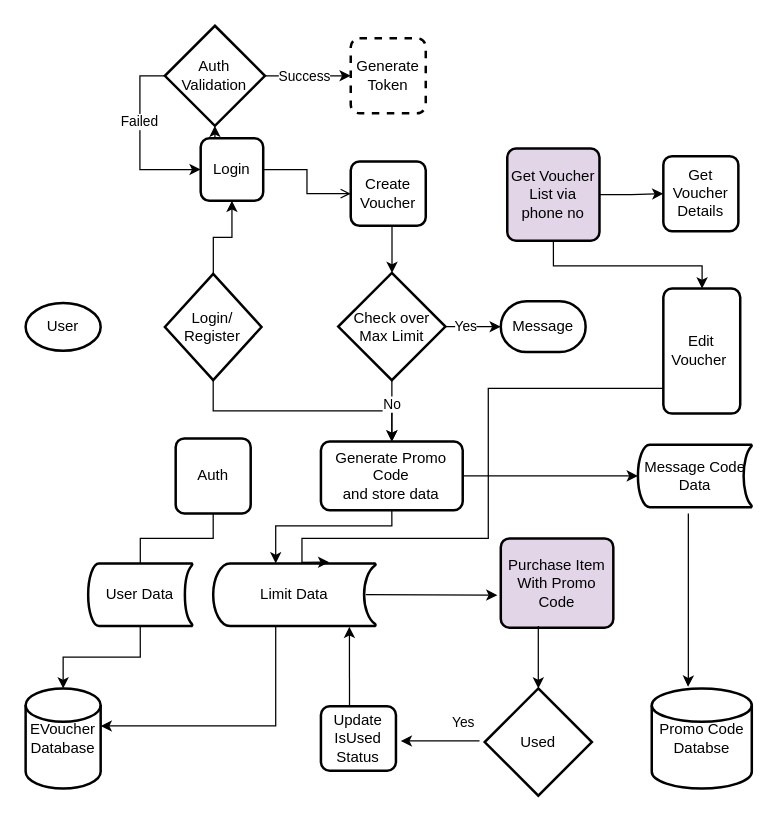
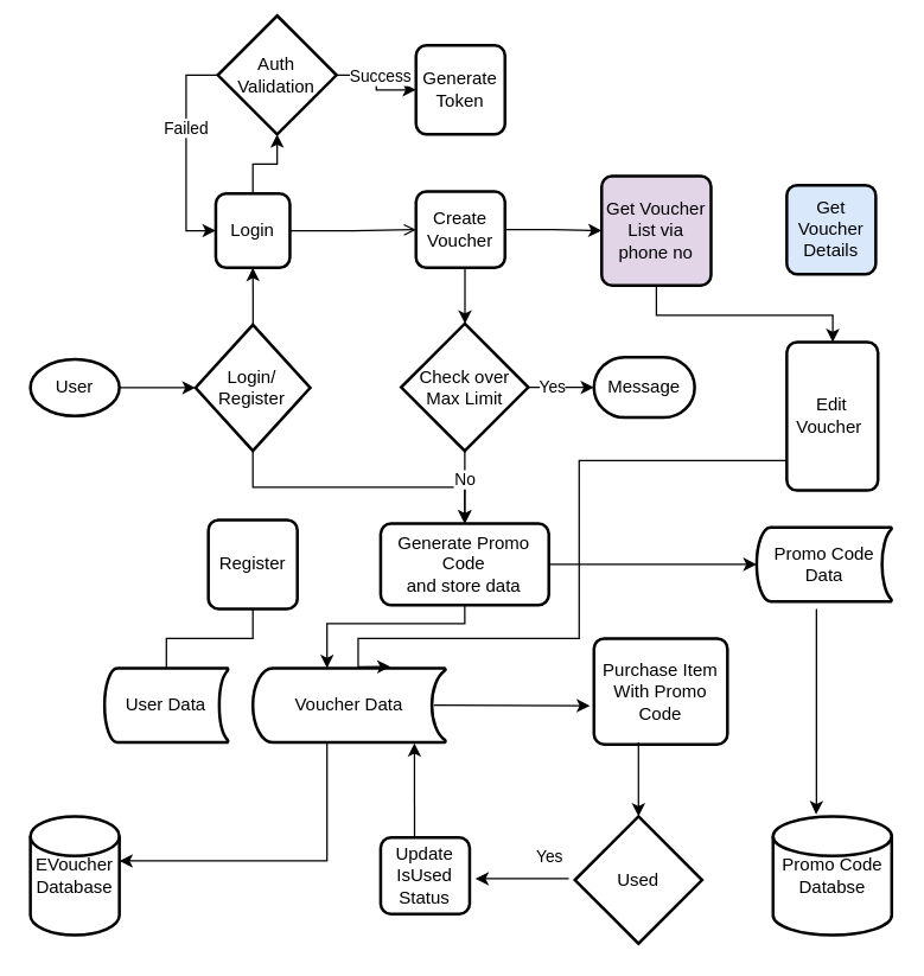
- <mxCell id="17" value="Auth&lt;br&gt;Validation" style="strokeWidth=2;html=1;shape=mxgraph.flowchart.decision;whiteSpace=wrap;" vertex="1" parent="1"><mxGeometry x="131.37" y="20" width="80" height="80" as="geometry" /></mxCell>
+ <mxCell id="17" value="Auth&lt;br&gt;Validation" style="strokeWidth=2;html=1;shape=mxgraph.flowchart.decision;whiteSpace=wrap;" vertex="1" parent="1"><mxGeometry x="146.37" y="10" width="80" height="80" as="geometry" /></mxCell>
- <mxCell id="18" value="Generate&lt;br&gt;Token" style="rounded=1;whiteSpace=wrap;html=1;absoluteArcSize=1;arcSize=14;strokeWidth=2;dashed=1;" vertex="1" parent="1"><mxGeometry x="280" y="30" width="60" height="60" as="geometry" /></mxCell>
+ <mxCell id="18" value="Generate&lt;br&gt;Token" style="rounded=1;whiteSpace=wrap;html=1;absoluteArcSize=1;arcSize=14;strokeWidth=2;" vertex="1" parent="1"><mxGeometry x="280" y="30" width="60" height="60" as="geometry" /></mxCell>
- <mxCell id="9" value="Login" style="rounded=1;whiteSpace=wrap;html=1;absoluteArcSize=1;arcSize=14;strokeWidth=2;" vertex="1" parent="1"><mxGeometry x="160" y="110" width="50" height="50" as="geometry" /></mxCell>
+ <mxCell id="9" value="Login" style="rounded=1;whiteSpace=wrap;html=1;absoluteArcSize=1;arcSize=14;strokeWidth=2;" vertex="1" parent="1"><mxGeometry x="145" y="130" width="50" height="50" as="geometry" /></mxCell>
+ <mxCell id="20" style="edgeStyle=orthogonalEdgeStyle;rounded=0;orthogonalLoop=1;jettySize=auto;html=1;exitX=1;exitY=0.5;exitDx=0;exitDy=0;entryX=0;entryY=0.5;entryDx=0;entryDy=0;" edge="1" parent="1" source="21" target="36"><mxGeometry relative="1" as="geometry" /></mxCell>
- <mxCell id="37" value="Get Voucher Details" style="rounded=1;whiteSpace=wrap;html=1;absoluteArcSize=1;arcSize=14;strokeWidth=2;" vertex="1" parent="1"><mxGeometry x="530" y="124.28" width="60" height="60" as="geometry" /></mxCell>
+ <mxCell id="37" value="Get Voucher Details" style="rounded=1;whiteSpace=wrap;html=1;absoluteArcSize=1;arcSize=14;strokeWidth=2;fillColor=#dae8fc;" vertex="1" parent="1"><mxGeometry x="530" y="124.28" width="60" height="60" as="geometry" /></mxCell>
- <mxCell id="34" style="edgeStyle=orthogonalEdgeStyle;rounded=0;orthogonalLoop=1;jettySize=auto;html=1;exitX=1;exitY=0.5;exitDx=0;exitDy=0;" edge="1" parent="1" source="36" target="37"><mxGeometry relative="1" as="geometry" /></mxCell>
+ <mxCell id="2" style="edgeStyle=orthogonalEdgeStyle;rounded=0;orthogonalLoop=1;jettySize=auto;html=1;" edge="1" parent="1" source="3" target="6"><mxGeometry relative="1" as="geometry" /></mxCell>
- <mxCell id="11" value="Auth" style="rounded=1;whiteSpace=wrap;html=1;absoluteArcSize=1;arcSize=14;strokeWidth=2;" vertex="1" parent="1"><mxGeometry x="140" y="350" width="60" height="60" as="geometry" /></mxCell>
+ <mxCell id="11" value="Register" style="rounded=1;whiteSpace=wrap;html=1;absoluteArcSize=1;arcSize=14;strokeWidth=2;" vertex="1" parent="1"><mxGeometry x="140" y="350" width="60" height="60" as="geometry" /></mxCell>
- <mxCell id="41" value="Message Code Data" style="strokeWidth=2;html=1;shape=mxgraph.flowchart.stored_data;whiteSpace=wrap;" vertex="1" parent="1"><mxGeometry x="509.67" y="355" width="91.07" height="50" as="geometry" /></mxCell>
+ <mxCell id="41" value="Promo Code Data" style="strokeWidth=2;html=1;shape=mxgraph.flowchart.stored_data;whiteSpace=wrap;" vertex="1" parent="1"><mxGeometry x="509.67" y="355" width="91.07" height="50" as="geometry" /></mxCell>
- <mxCell id="45" value="Purchase Item With Promo Code" style="rounded=1;whiteSpace=wrap;html=1;absoluteArcSize=1;arcSize=14;strokeWidth=2;fillColor=#e1d5e7;" vertex="1" parent="1"><mxGeometry x="400" y="430" width="90" height="71.43" as="geometry" /></mxCell>
+ <mxCell id="45" value="Purchase Item With Promo Code" style="rounded=1;whiteSpace=wrap;html=1;absoluteArcSize=1;arcSize=14;strokeWidth=2;" vertex="1" parent="1"><mxGeometry x="400" y="430" width="90" height="71.43" as="geometry" /></mxCell>
- <mxCell id="33" value="Limit Data" style="strokeWidth=2;html=1;shape=mxgraph.flowchart.stored_data;whiteSpace=wrap;" vertex="1" parent="1"><mxGeometry x="170" y="450" width="130" height="50" as="geometry" /></mxCell>
+ <mxCell id="33" value="Voucher Data" style="strokeWidth=2;html=1;shape=mxgraph.flowchart.stored_data;whiteSpace=wrap;" vertex="1" parent="1"><mxGeometry x="170" y="450" width="130" height="50" as="geometry" /></mxCell>
- <mxCell id="10" style="edgeStyle=orthogonalEdgeStyle;rounded=0;orthogonalLoop=1;jettySize=auto;html=1;exitX=0.5;exitY=1;exitDx=0;exitDy=0;startArrow=none;" edge="1" parent="1" source="22" target="12"><mxGeometry relative="1" as="geometry" /></mxCell>
